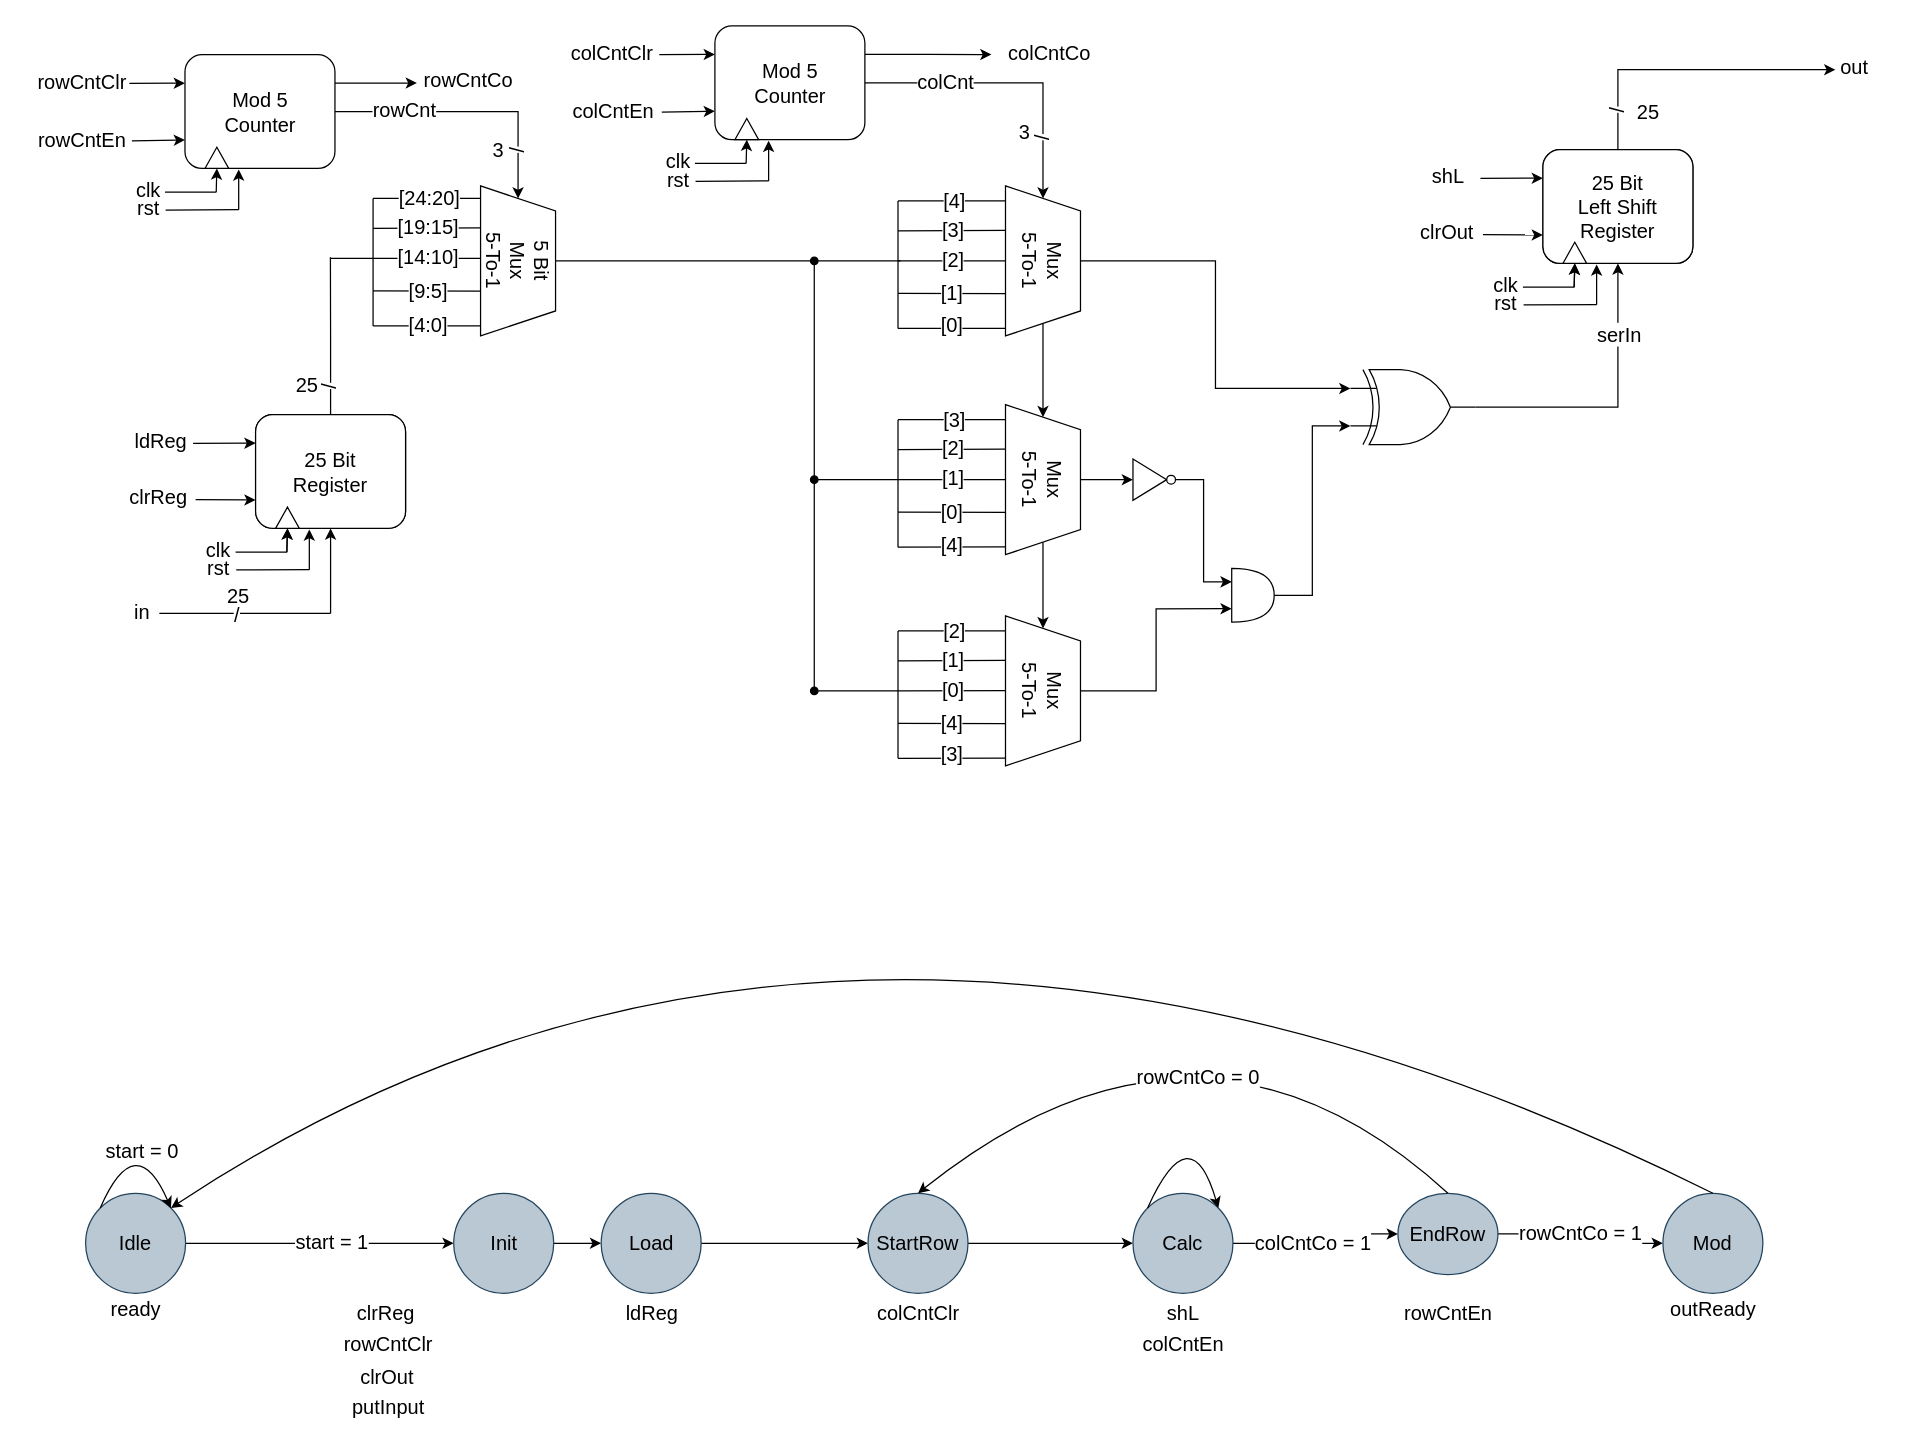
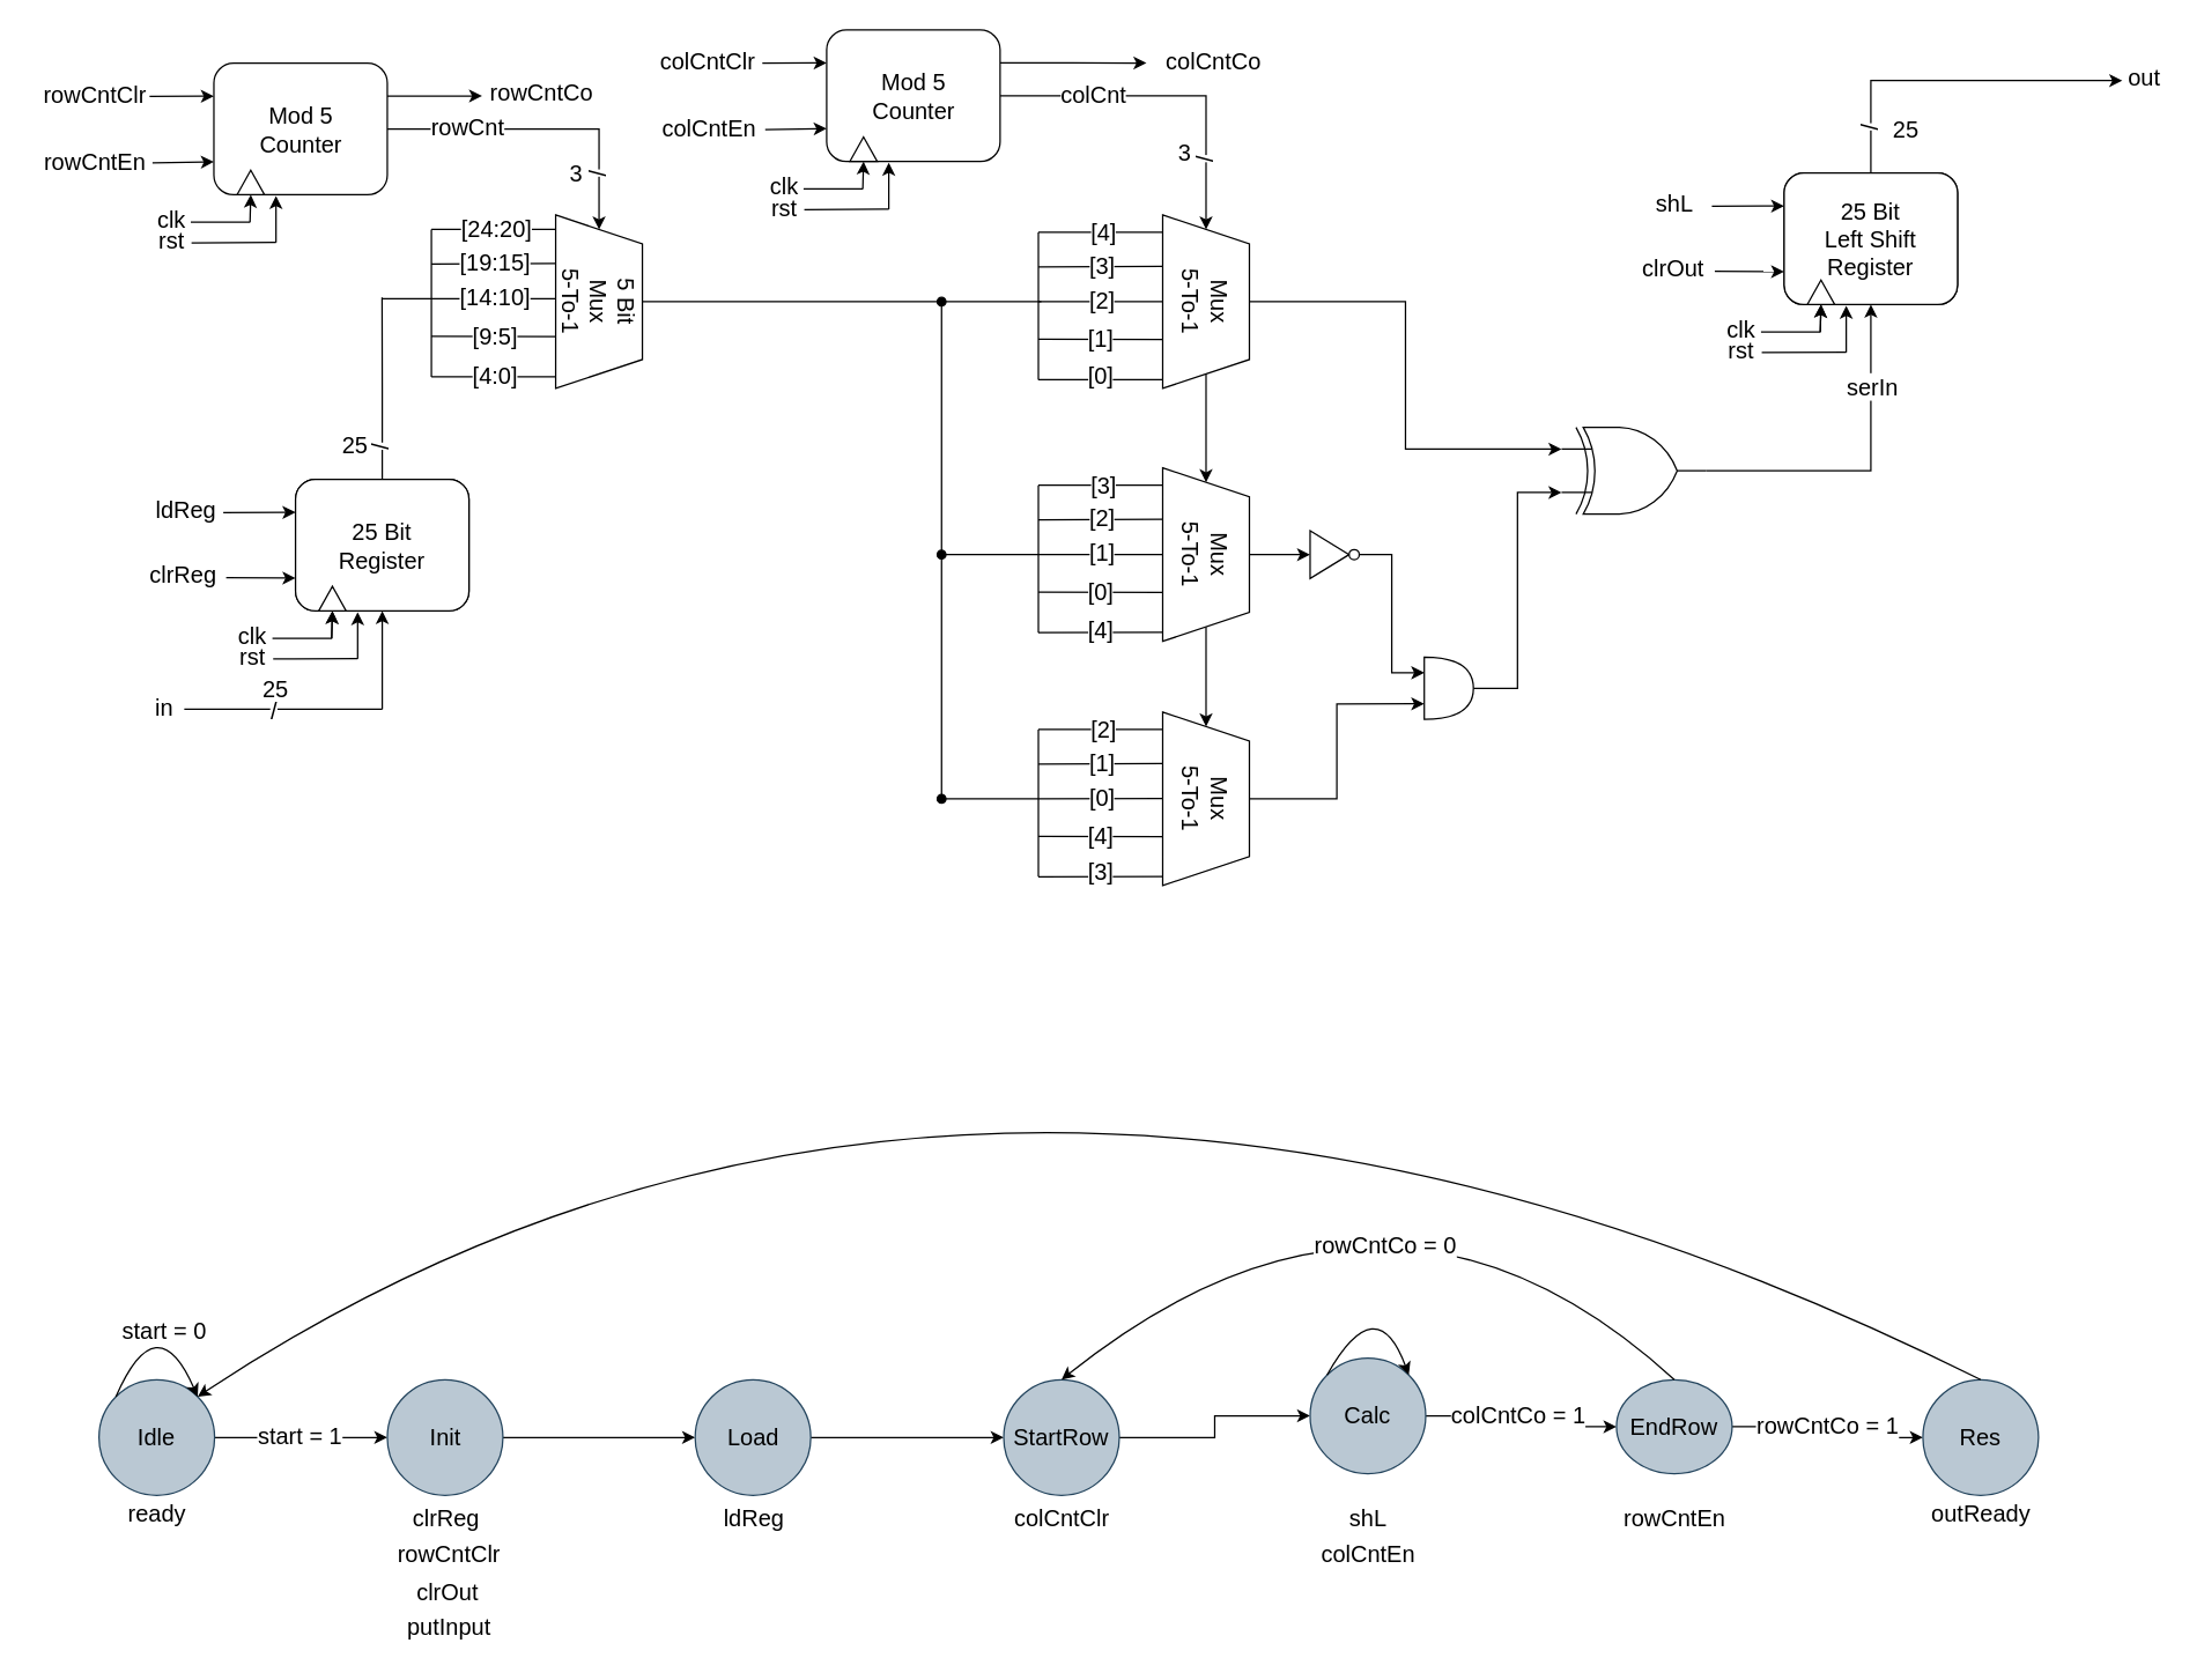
- <mxCell id="150" value="Init" style="ellipse;whiteSpace=wrap;html=1;aspect=fixed;fontSize=16;fillColor=#bac8d3;strokeColor=#23445d;" vertex="1" parent="1"><mxGeometry x="362.5" y="954" width="80" height="80" as="geometry" /></mxCell>
+ <mxCell id="150" value="Init" style="ellipse;whiteSpace=wrap;html=1;aspect=fixed;fontSize=16;fillColor=#bac8d3;strokeColor=#23445d;" vertex="1" parent="1"><mxGeometry x="267.5" y="954" width="80" height="80" as="geometry" /></mxCell>
- <mxCell id="165" value="Calc" style="ellipse;whiteSpace=wrap;html=1;aspect=fixed;fontSize=16;fillColor=#bac8d3;strokeColor=#23445d;" vertex="1" parent="1"><mxGeometry x="906" y="954" width="80" height="80" as="geometry" /></mxCell>
+ <mxCell id="165" value="Calc" style="ellipse;whiteSpace=wrap;html=1;aspect=fixed;fontSize=16;fillColor=#bac8d3;strokeColor=#23445d;" vertex="1" parent="1"><mxGeometry x="906" y="939" width="80" height="80" as="geometry" /></mxCell>
- <mxCell id="176" value="Mod" style="ellipse;whiteSpace=wrap;html=1;aspect=fixed;fontSize=16;fillColor=#bac8d3;strokeColor=#23445d;" vertex="1" parent="1"><mxGeometry x="1330" y="954" width="80" height="80" as="geometry" /></mxCell>
+ <mxCell id="176" value="Res" style="ellipse;whiteSpace=wrap;html=1;aspect=fixed;fontSize=16;fillColor=#bac8d3;strokeColor=#23445d;" vertex="1" parent="1"><mxGeometry x="1330" y="954" width="80" height="80" as="geometry" /></mxCell>
